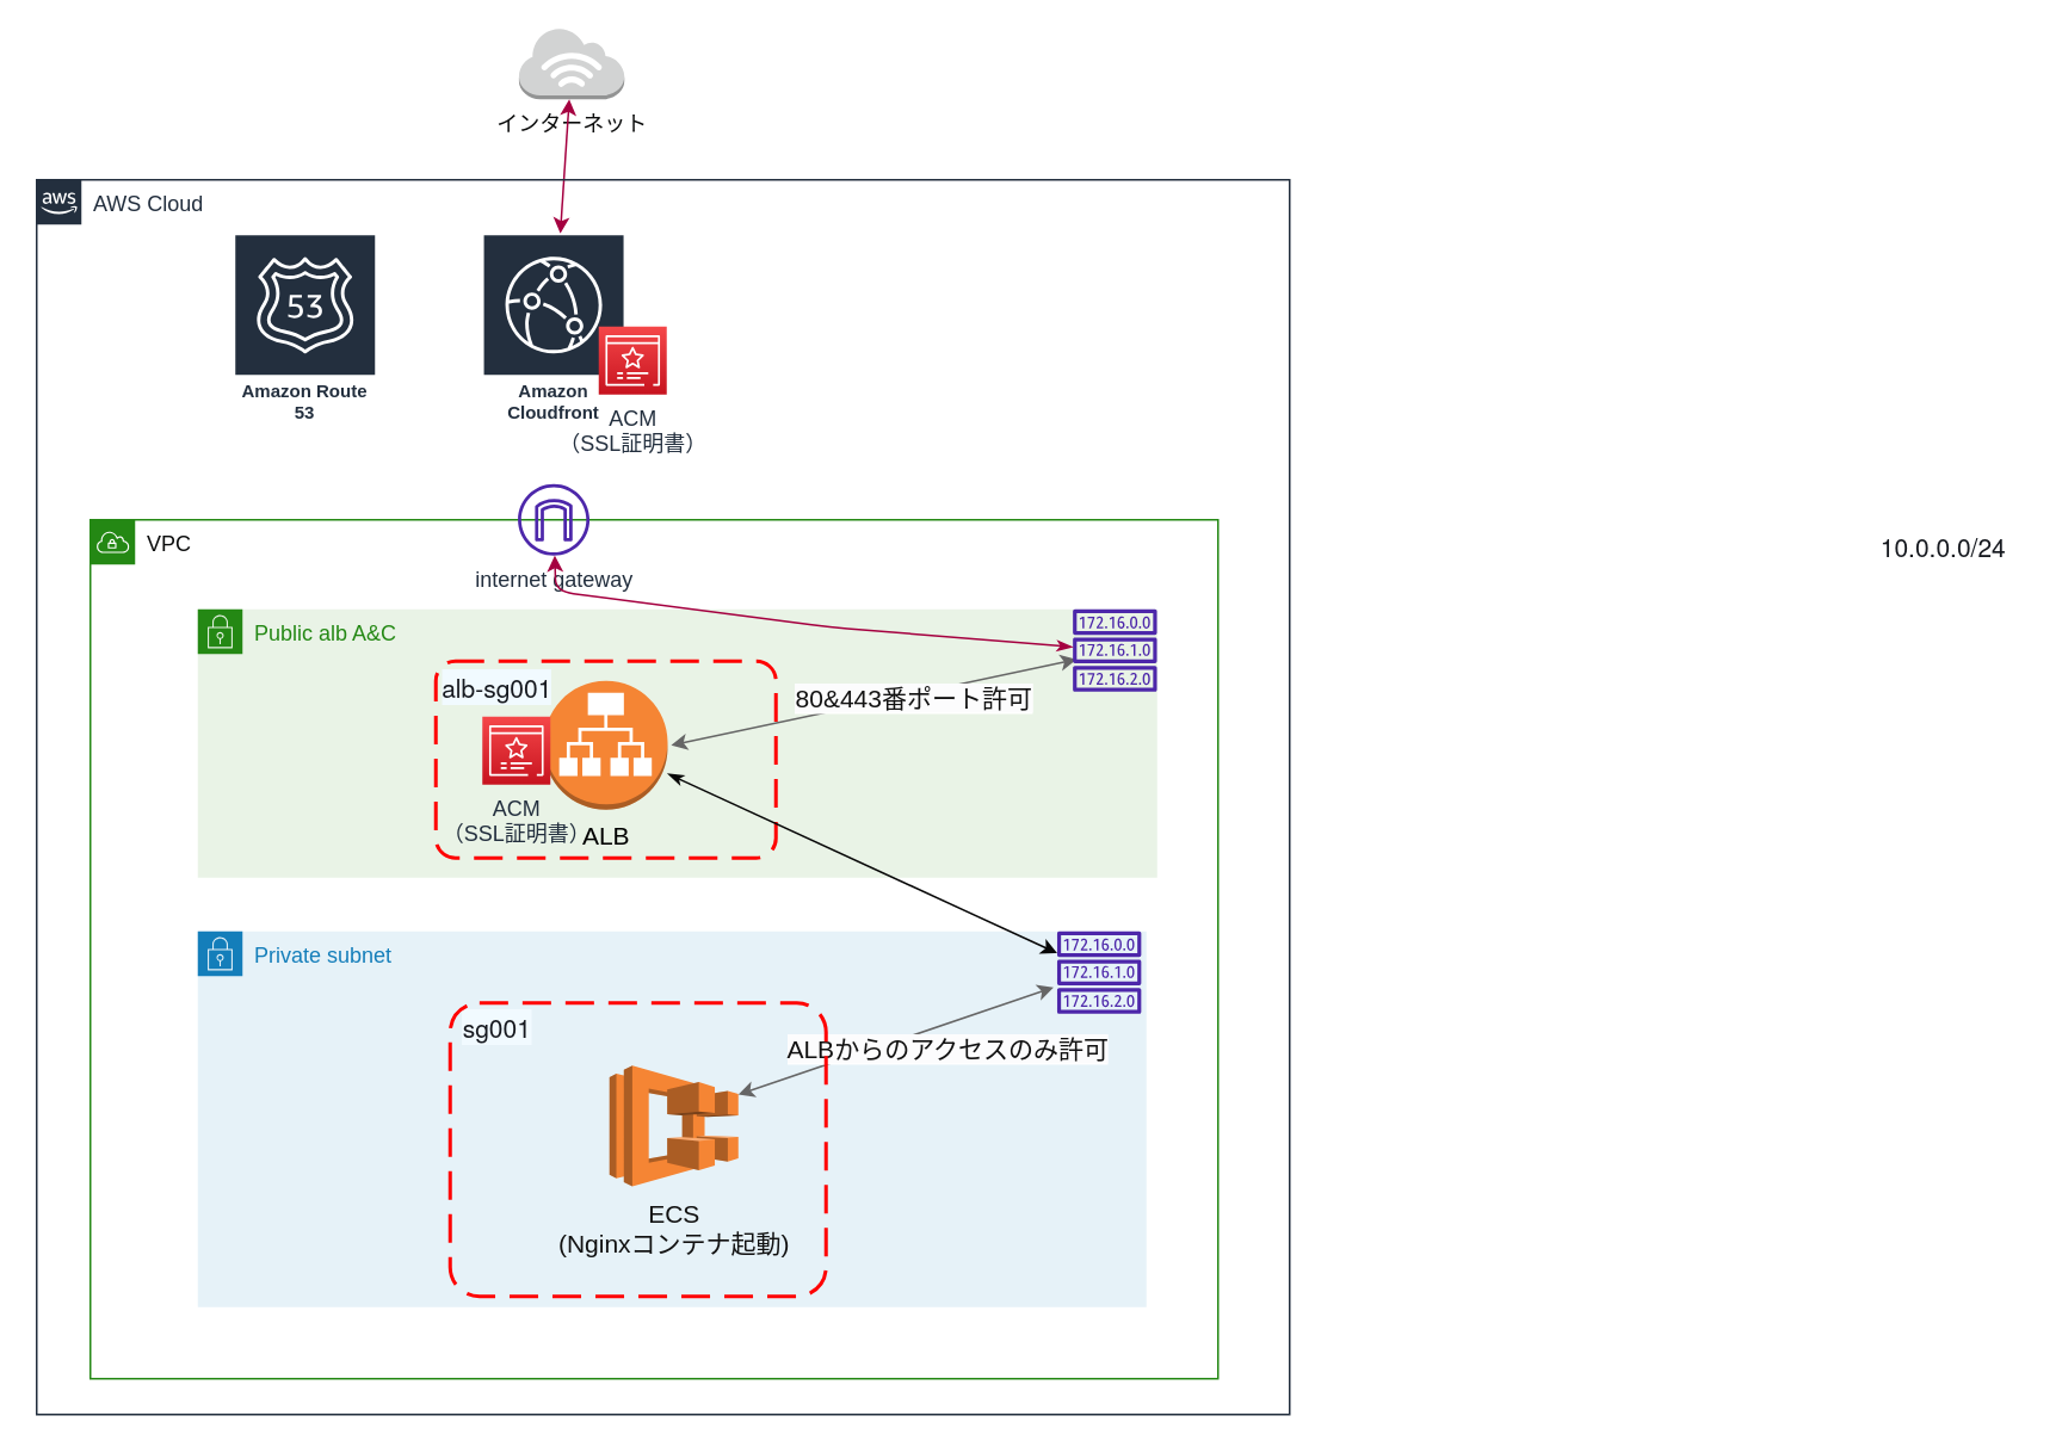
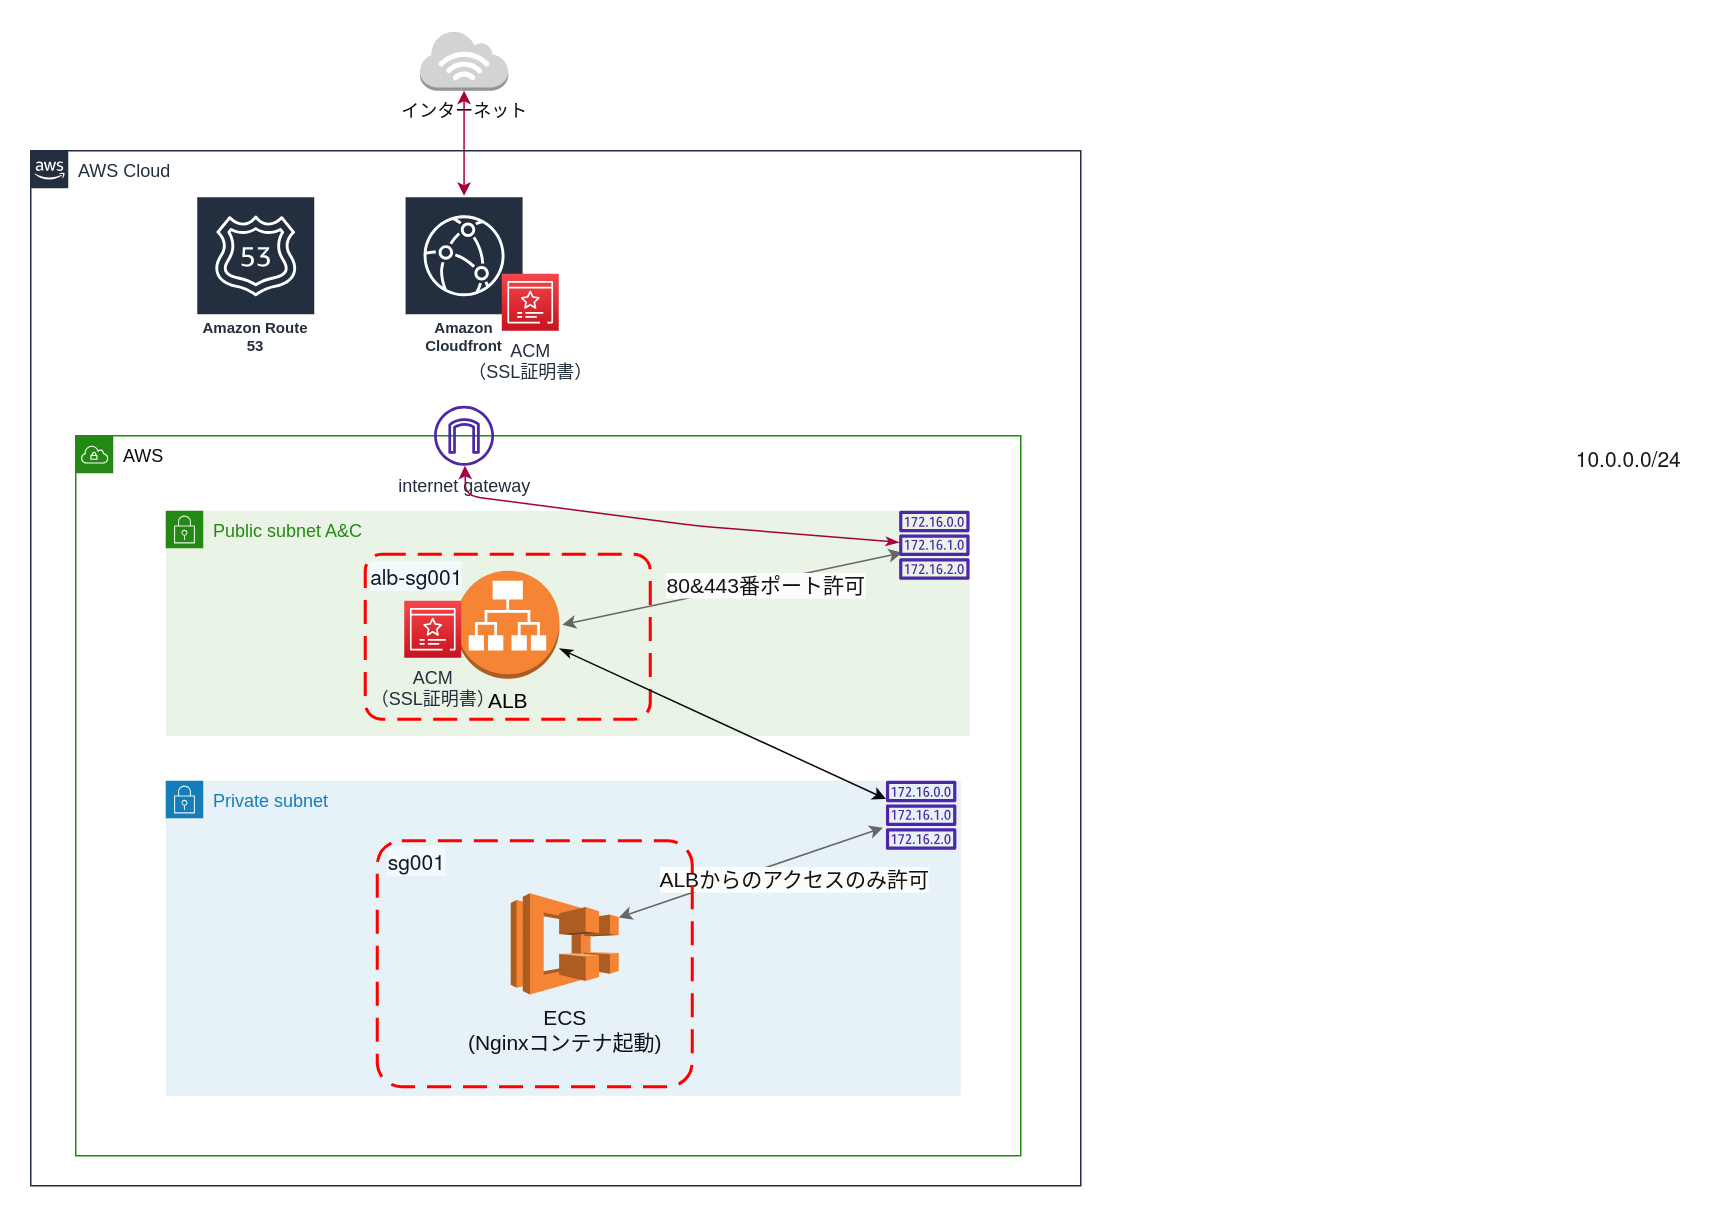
- <mxCell id="18" value="インターネット" style="outlineConnect=0;dashed=0;verticalLabelPosition=bottom;verticalAlign=top;align=center;html=1;shape=mxgraph.aws3.internet_3;fillColor=#D2D3D3;gradientColor=none;fontColor=#0c0d0d;" parent="1" vertex="1"><mxGeometry x="289.44" y="15" width="58.89" height="40" as="geometry" /></mxCell>
+ <mxCell id="18" value="インターネット" style="outlineConnect=0;dashed=0;verticalLabelPosition=bottom;verticalAlign=top;align=center;html=1;shape=mxgraph.aws3.internet_3;fillColor=#D2D3D3;gradientColor=none;fontColor=#0c0d0d;" parent="1" vertex="1"><mxGeometry x="279.44" y="20" width="58.89" height="40" as="geometry" /></mxCell>
- <mxCell id="2" value="&lt;font color=&quot;#0c0d0d&quot;&gt;VPC&lt;/font&gt;" style="points=[[0,0],[0.25,0],[0.5,0],[0.75,0],[1,0],[1,0.25],[1,0.5],[1,0.75],[1,1],[0.75,1],[0.5,1],[0.25,1],[0,1],[0,0.75],[0,0.5],[0,0.25]];outlineConnect=0;gradientColor=none;html=1;whiteSpace=wrap;fontSize=12;fontStyle=0;container=1;pointerEvents=0;collapsible=0;recursiveResize=0;shape=mxgraph.aws4.group;grIcon=mxgraph.aws4.group_vpc;strokeColor=#248814;fillColor=none;verticalAlign=top;align=left;spacingLeft=30;fontColor=#AAB7B8;dashed=0;" parent="1" vertex="1"><mxGeometry x="50" y="290" width="630" height="480" as="geometry" /></mxCell>
+ <mxCell id="2" value="&lt;font color=&quot;#0c0d0d&quot;&gt;AWS&lt;/font&gt;" style="points=[[0,0],[0.25,0],[0.5,0],[0.75,0],[1,0],[1,0.25],[1,0.5],[1,0.75],[1,1],[0.75,1],[0.5,1],[0.25,1],[0,1],[0,0.75],[0,0.5],[0,0.25]];outlineConnect=0;gradientColor=none;html=1;whiteSpace=wrap;fontSize=12;fontStyle=0;container=1;pointerEvents=0;collapsible=0;recursiveResize=0;shape=mxgraph.aws4.group;grIcon=mxgraph.aws4.group_vpc;strokeColor=#248814;fillColor=none;verticalAlign=top;align=left;spacingLeft=30;fontColor=#AAB7B8;dashed=0;" parent="1" vertex="1"><mxGeometry x="50" y="290" width="630" height="480" as="geometry" /></mxCell>
- <mxCell id="4" value="Public alb A&amp;amp;C" style="points=[[0,0],[0.25,0],[0.5,0],[0.75,0],[1,0],[1,0.25],[1,0.5],[1,0.75],[1,1],[0.75,1],[0.5,1],[0.25,1],[0,1],[0,0.75],[0,0.5],[0,0.25]];outlineConnect=0;gradientColor=none;html=1;whiteSpace=wrap;fontSize=12;fontStyle=0;container=1;pointerEvents=0;collapsible=0;recursiveResize=0;shape=mxgraph.aws4.group;grIcon=mxgraph.aws4.group_security_group;grStroke=0;strokeColor=#248814;fillColor=#E9F3E6;verticalAlign=top;align=left;spacingLeft=30;fontColor=#248814;dashed=0;" parent="2" vertex="1"><mxGeometry x="60" y="50" width="536" height="150" as="geometry" /></mxCell>
+ <mxCell id="4" value="Public subnet A&amp;amp;C" style="points=[[0,0],[0.25,0],[0.5,0],[0.75,0],[1,0],[1,0.25],[1,0.5],[1,0.75],[1,1],[0.75,1],[0.5,1],[0.25,1],[0,1],[0,0.75],[0,0.5],[0,0.25]];outlineConnect=0;gradientColor=none;html=1;whiteSpace=wrap;fontSize=12;fontStyle=0;container=1;pointerEvents=0;collapsible=0;recursiveResize=0;shape=mxgraph.aws4.group;grIcon=mxgraph.aws4.group_security_group;grStroke=0;strokeColor=#248814;fillColor=#E9F3E6;verticalAlign=top;align=left;spacingLeft=30;fontColor=#248814;dashed=0;" parent="2" vertex="1"><mxGeometry x="60" y="50" width="536" height="150" as="geometry" /></mxCell>
